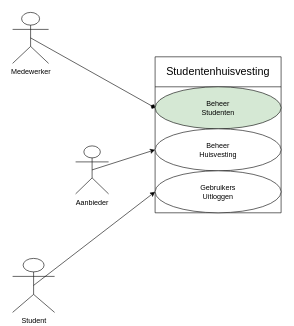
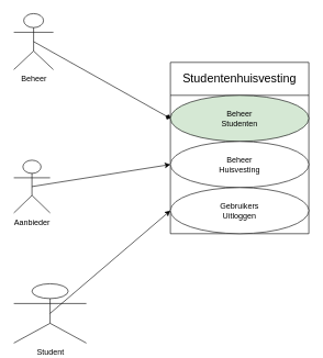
- <mxCell id="8" value="Medewerker" style="shape=umlActor;verticalLabelPosition=bottom;verticalAlign=top;html=1;outlineConnect=0;" vertex="1" parent="1"><mxGeometry x="20.5" y="20" width="60" height="85" as="geometry" /></mxCell>
+ <mxCell id="8" value="Beheer" style="shape=umlActor;verticalLabelPosition=bottom;verticalAlign=top;html=1;outlineConnect=0;" vertex="1" parent="1"><mxGeometry x="20.5" y="20" width="60" height="85" as="geometry" /></mxCell>
- <mxCell id="7" value="Aanbieder" style="shape=umlActor;verticalLabelPosition=bottom;verticalAlign=top;html=1;outlineConnect=0;" vertex="1" parent="1"><mxGeometry x="125.5" y="242.5" width="55" height="80" as="geometry" /></mxCell>
+ <mxCell id="7" value="Aanbieder" style="shape=umlActor;verticalLabelPosition=bottom;verticalAlign=top;html=1;outlineConnect=0;" vertex="1" parent="1"><mxGeometry x="20.5" y="242.5" width="55" height="80" as="geometry" /></mxCell>
- <mxCell id="6" value="Student" style="shape=umlActor;verticalLabelPosition=bottom;verticalAlign=top;html=1;outlineConnect=0;" vertex="1" parent="1"><mxGeometry x="20.5" y="430" width="70" height="90" as="geometry" /></mxCell>
+ <mxCell id="6" value="Student" style="shape=umlActor;verticalLabelPosition=bottom;verticalAlign=top;html=1;outlineConnect=0;" vertex="1" parent="1"><mxGeometry x="20.5" y="430" width="110" height="90" as="geometry" /></mxCell>
